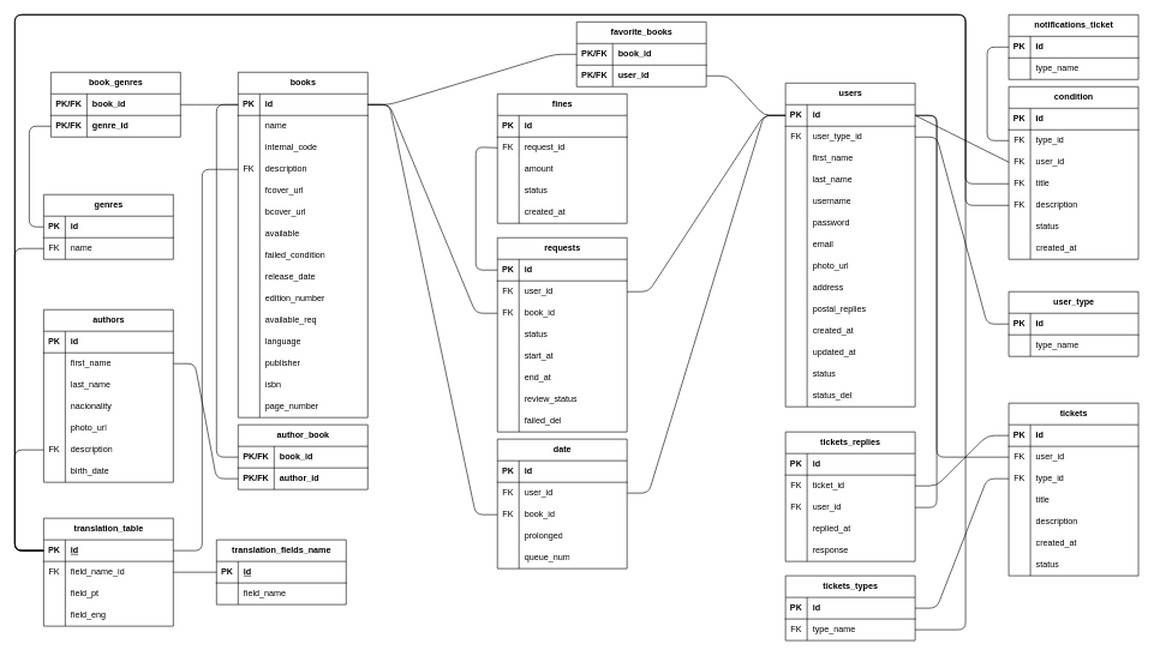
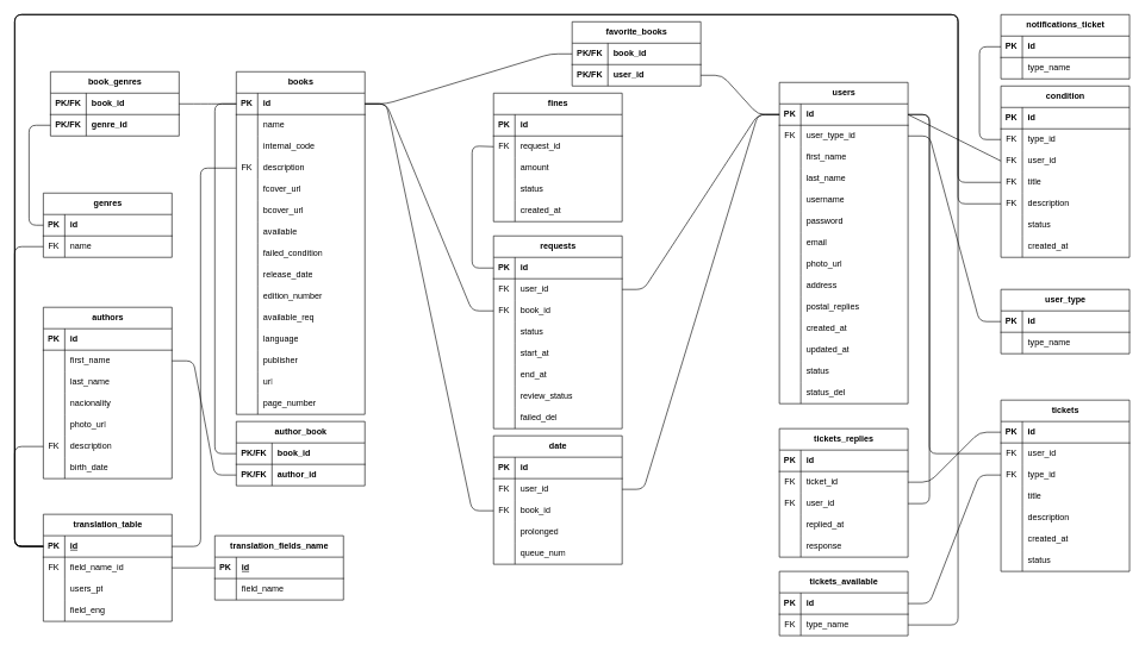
- <mxCell id="44" value="isbn" style="shape=partialRectangle;connectable=0;fillColor=none;top=0;left=0;bottom=0;right=0;align=left;spacingLeft=6;overflow=hidden;whiteSpace=wrap;html=1;" parent="42" vertex="1"><mxGeometry x="30" width="150" height="30" as="geometry"><mxRectangle width="150" height="30" as="alternateBounds" /></mxGeometry></mxCell>
+ <mxCell id="44" value="url" style="shape=partialRectangle;connectable=0;fillColor=none;top=0;left=0;bottom=0;right=0;align=left;spacingLeft=6;overflow=hidden;whiteSpace=wrap;html=1;" parent="42" vertex="1"><mxGeometry x="30" width="150" height="30" as="geometry"><mxRectangle width="150" height="30" as="alternateBounds" /></mxGeometry></mxCell>
- <mxCell id="167" value="tickets_types" style="shape=table;startSize=30;container=1;collapsible=1;childLayout=tableLayout;fixedRows=1;rowLines=0;fontStyle=1;align=center;resizeLast=1;html=1;" parent="1" vertex="1"><mxGeometry x="1090" y="800" width="180" height="90" as="geometry" /></mxCell>
+ <mxCell id="167" value="tickets_available" style="shape=table;startSize=30;container=1;collapsible=1;childLayout=tableLayout;fixedRows=1;rowLines=0;fontStyle=1;align=center;resizeLast=1;html=1;" parent="1" vertex="1"><mxGeometry x="1090" y="800" width="180" height="90" as="geometry" /></mxCell>
- <mxCell id="306" value="field_pt" style="shape=partialRectangle;connectable=0;fillColor=none;top=0;left=0;bottom=0;right=0;align=left;spacingLeft=6;overflow=hidden;whiteSpace=wrap;html=1;" parent="304" vertex="1"><mxGeometry x="30" width="150" height="30" as="geometry"><mxRectangle width="150" height="30" as="alternateBounds" /></mxGeometry></mxCell>
+ <mxCell id="306" value="users_pt" style="shape=partialRectangle;connectable=0;fillColor=none;top=0;left=0;bottom=0;right=0;align=left;spacingLeft=6;overflow=hidden;whiteSpace=wrap;html=1;" parent="304" vertex="1"><mxGeometry x="30" width="150" height="30" as="geometry"><mxRectangle width="150" height="30" as="alternateBounds" /></mxGeometry></mxCell>
